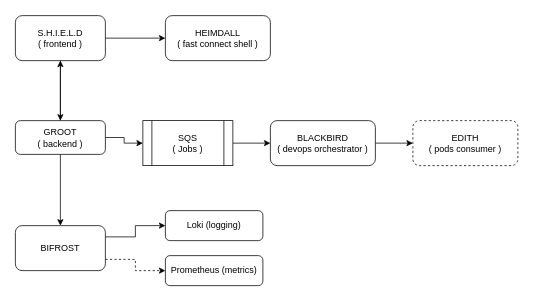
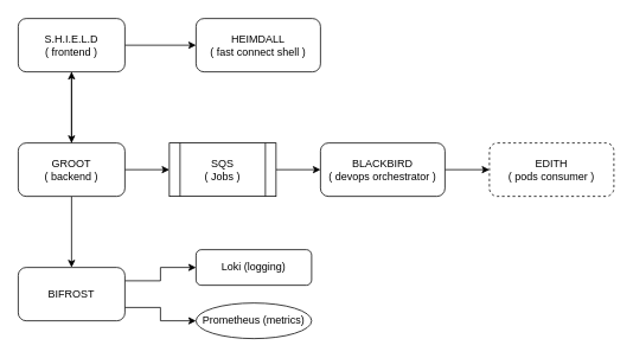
- <mxCell id="8" value="GROOT&lt;div&gt;( backend )&lt;/div&gt;" style="rounded=1;whiteSpace=wrap;html=1;" vertex="1" parent="1"><mxGeometry x="20" y="160" width="120" height="45" as="geometry" /></mxCell>
+ <mxCell id="8" value="GROOT&lt;div&gt;( backend )&lt;/div&gt;" style="rounded=1;whiteSpace=wrap;html=1;" vertex="1" parent="1"><mxGeometry x="20" y="160" width="120" height="60" as="geometry" /></mxCell>
- <mxCell id="16" style="edgeStyle=orthogonalEdgeStyle;rounded=0;orthogonalLoop=1;jettySize=auto;html=1;exitX=1;exitY=0.75;exitDx=0;exitDy=0;entryX=0;entryY=0.5;entryDx=0;entryDy=0;dashed=1;" edge="1" parent="1" source="17" target="19"><mxGeometry relative="1" as="geometry" /></mxCell>
+ <mxCell id="16" style="edgeStyle=orthogonalEdgeStyle;rounded=0;orthogonalLoop=1;jettySize=auto;html=1;exitX=1;exitY=0.75;exitDx=0;exitDy=0;entryX=0;entryY=0.5;entryDx=0;entryDy=0;" edge="1" parent="1" source="17" target="19"><mxGeometry relative="1" as="geometry" /></mxCell>
- <mxCell id="19" value="Prometheus&amp;nbsp;&lt;span style=&quot;background-color: transparent; color: light-dark(rgb(0, 0, 0), rgb(255, 255, 255));&quot;&gt;(metrics)&lt;/span&gt;" style="rounded=1;whiteSpace=wrap;html=1;" vertex="1" parent="1"><mxGeometry x="220" y="340" width="130" height="40" as="geometry" /></mxCell>
+ <mxCell id="19" value="Prometheus&amp;nbsp;&lt;span style=&quot;background-color: transparent; color: light-dark(rgb(0, 0, 0), rgb(255, 255, 255));&quot;&gt;(metrics)&lt;/span&gt;" style="ellipse;whiteSpace=wrap;html=1;" vertex="1" parent="1"><mxGeometry x="220" y="340" width="130" height="40" as="geometry" /></mxCell>
